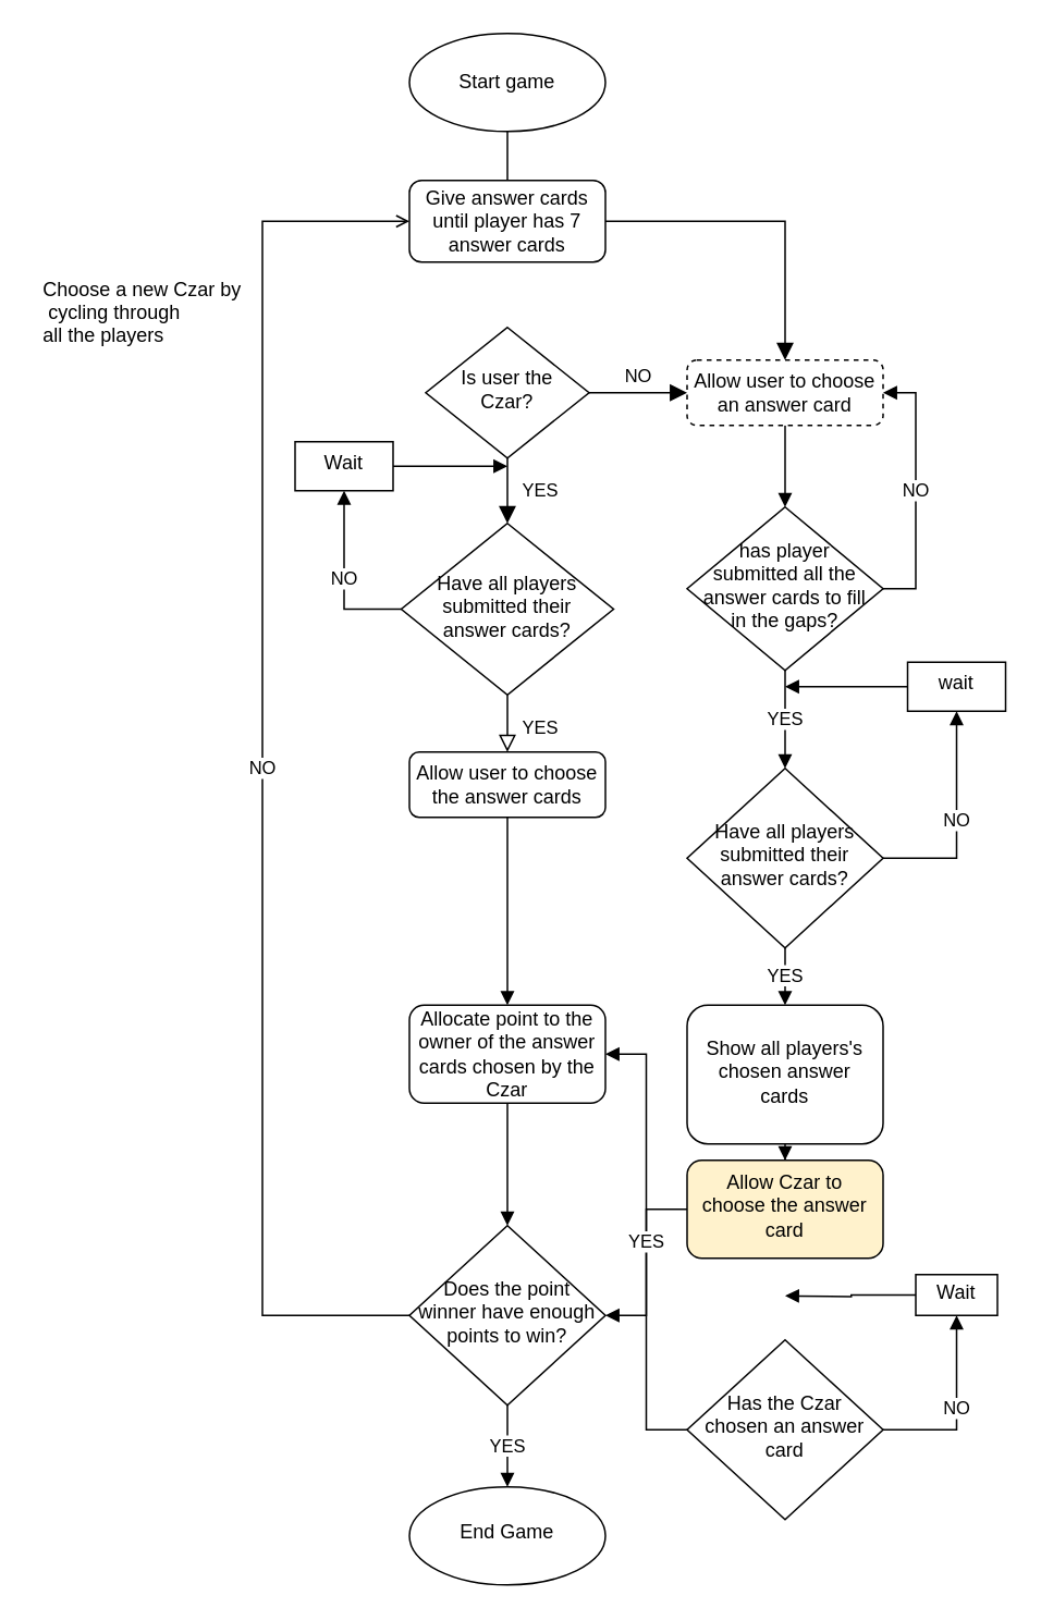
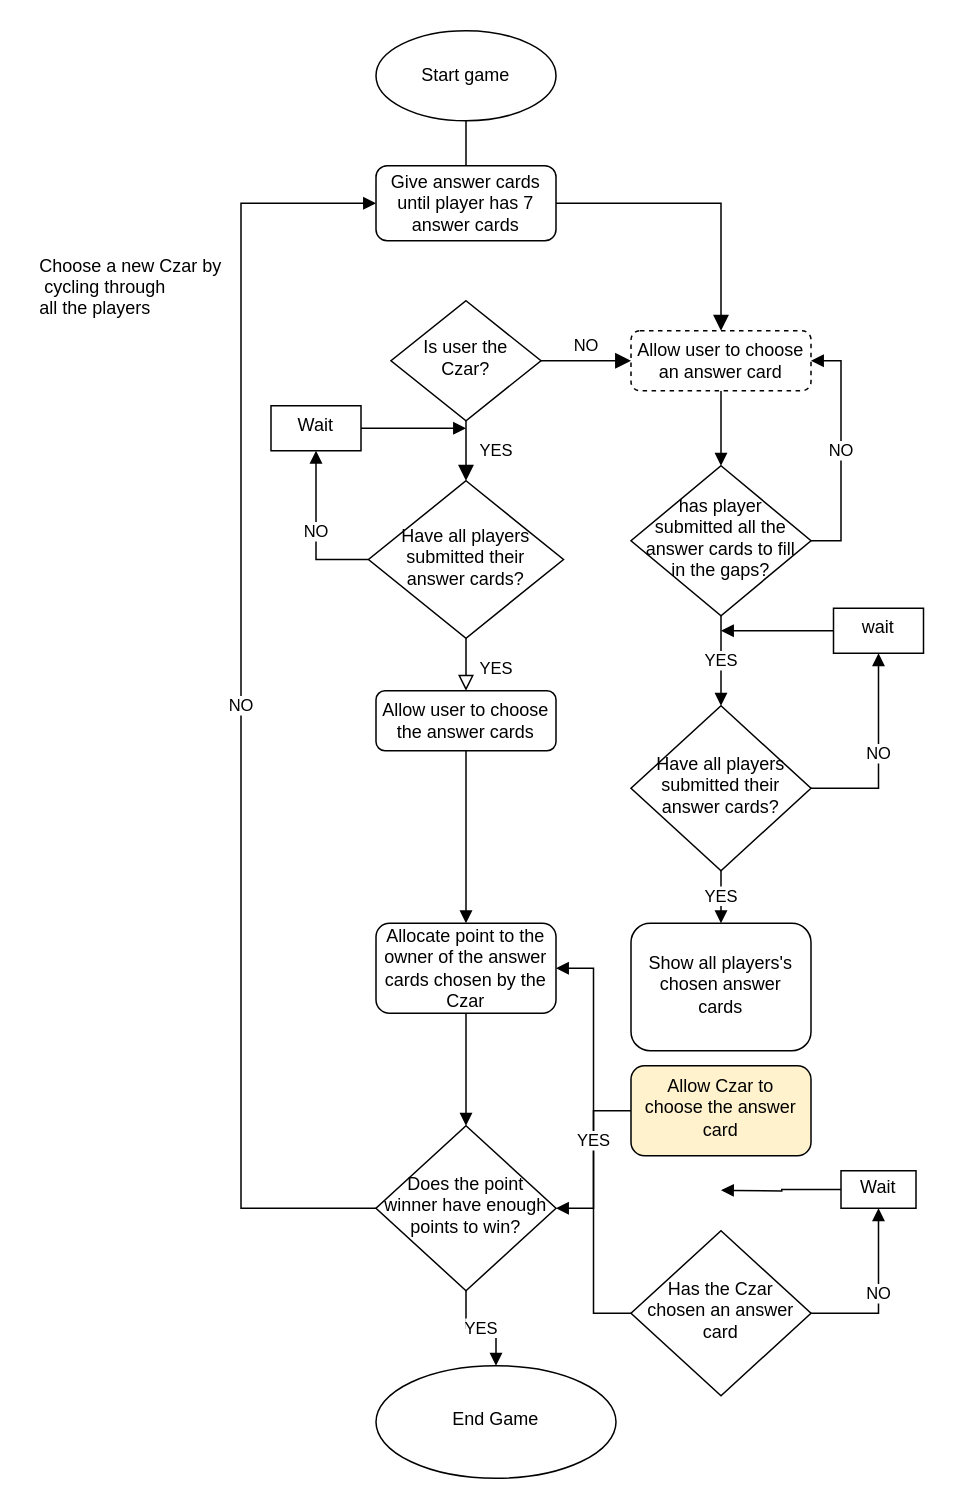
- <mxCell id="37" value="NO" style="edgeStyle=orthogonalEdgeStyle;rounded=0;orthogonalLoop=1;jettySize=auto;html=1;shadow=0;endArrow=open;endFill=1;strokeColor=#000000;entryX=0;entryY=0.5;entryDx=0;entryDy=0;exitX=0;exitY=0.5;exitDx=0;exitDy=0;" parent="1" source="39" target="3" edge="1"><mxGeometry relative="1" as="geometry"><Array as="points"><mxPoint x="160" y="805" /><mxPoint x="160" y="135" /></Array></mxGeometry></mxCell>
+ <mxCell id="37" value="NO" style="edgeStyle=orthogonalEdgeStyle;rounded=0;orthogonalLoop=1;jettySize=auto;html=1;shadow=0;endArrow=block;endFill=1;strokeColor=#000000;entryX=0;entryY=0.5;entryDx=0;entryDy=0;exitX=0;exitY=0.5;exitDx=0;exitDy=0;" parent="1" source="39" target="3" edge="1"><mxGeometry relative="1" as="geometry"><Array as="points"><mxPoint x="160" y="805" /><mxPoint x="160" y="135" /></Array></mxGeometry></mxCell>
- <mxCell id="24" value="" style="edgeStyle=orthogonalEdgeStyle;rounded=0;orthogonalLoop=1;jettySize=auto;html=1;shadow=0;endArrow=block;endFill=1;strokeColor=#000000;" parent="1" source="25" target="27" edge="1"><mxGeometry relative="1" as="geometry" /></mxCell>
- <mxCell id="40" value="End Game" style="ellipse;whiteSpace=wrap;html=1;shadow=0;strokeWidth=1;spacing=6;spacingTop=-4;" parent="1" vertex="1"><mxGeometry x="250" y="910" width="120" height="60" as="geometry" /></mxCell>
+ <mxCell id="40" value="End Game" style="ellipse;whiteSpace=wrap;html=1;shadow=0;strokeWidth=1;spacing=6;spacingTop=-4;" parent="1" vertex="1"><mxGeometry x="250" y="910" width="160" height="75" as="geometry" /></mxCell>
